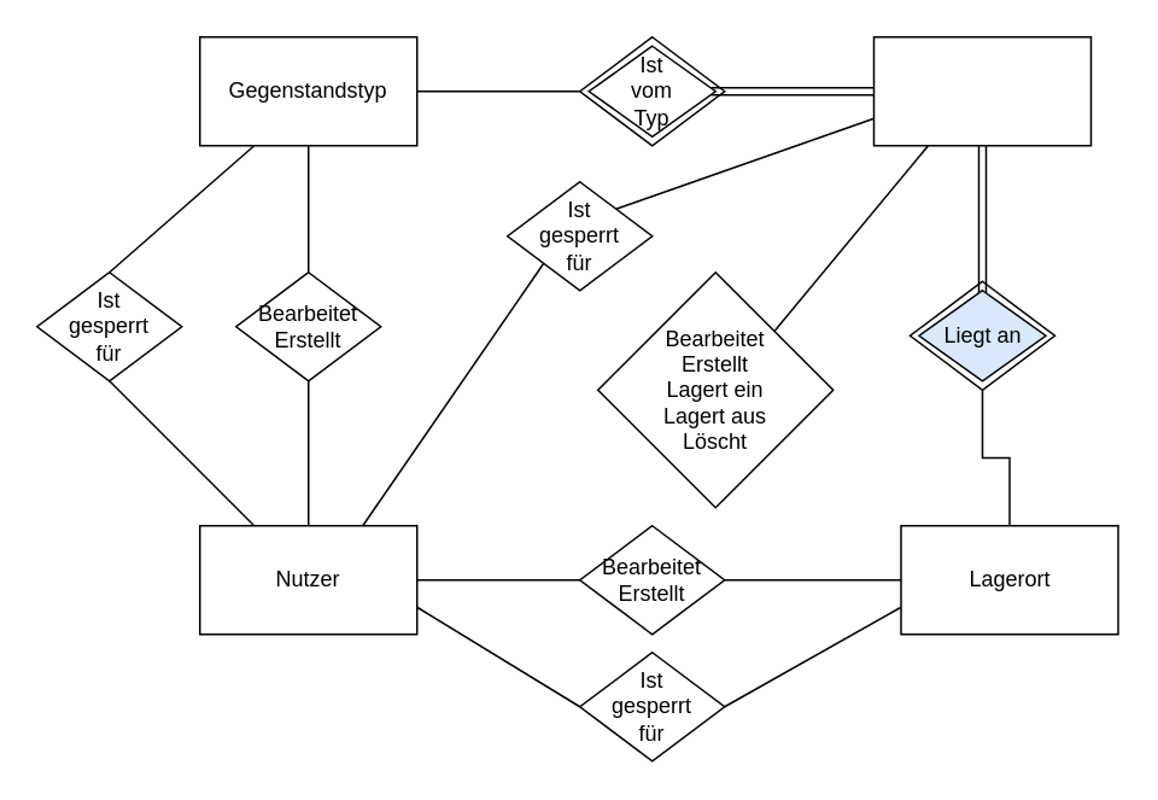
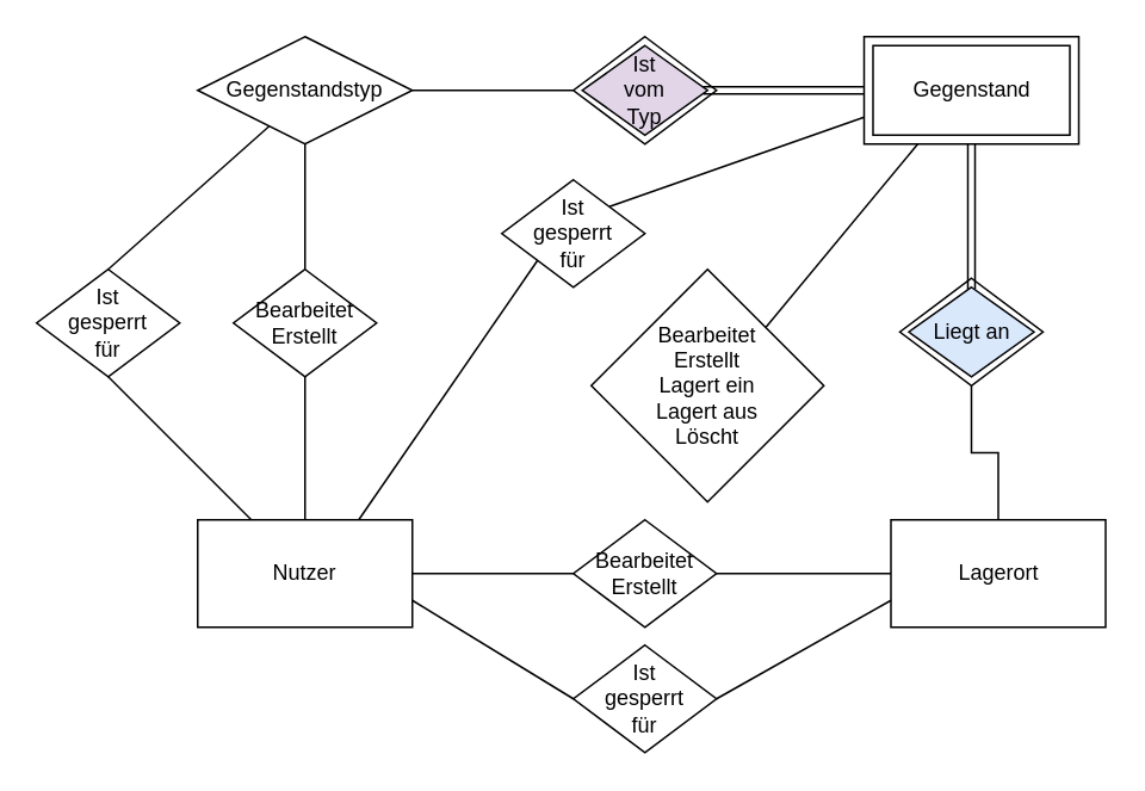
- <mxCell id="8" value="Gegenstandstyp" style="rounded=0;whiteSpace=wrap;html=1;" vertex="1" parent="1"><mxGeometry x="110" y="20" width="120" height="60" as="geometry" /></mxCell>
+ <mxCell id="8" value="Gegenstandstyp" style="rhombus;whiteSpace=wrap;html=1;" vertex="1" parent="1"><mxGeometry x="110" y="20" width="120" height="60" as="geometry" /></mxCell>
- <mxCell id="15" value="Ist &lt;br&gt;vom &lt;br&gt;Typ" style="rhombus;whiteSpace=wrap;html=1;" vertex="1" parent="13"><mxGeometry x="5.0" y="5.0" width="70" height="50" as="geometry" /></mxCell>
+ <mxCell id="15" value="Ist &lt;br&gt;vom &lt;br&gt;Typ" style="rhombus;whiteSpace=wrap;html=1;fillColor=#e1d5e7;" vertex="1" parent="13"><mxGeometry x="5.0" y="5.0" width="70" height="50" as="geometry" /></mxCell>
+ <mxCell id="12" value="Gegenstand" style="rounded=0;whiteSpace=wrap;html=1;" vertex="1" parent="10"><mxGeometry x="5" y="5" width="110" height="50" as="geometry" /></mxCell>
